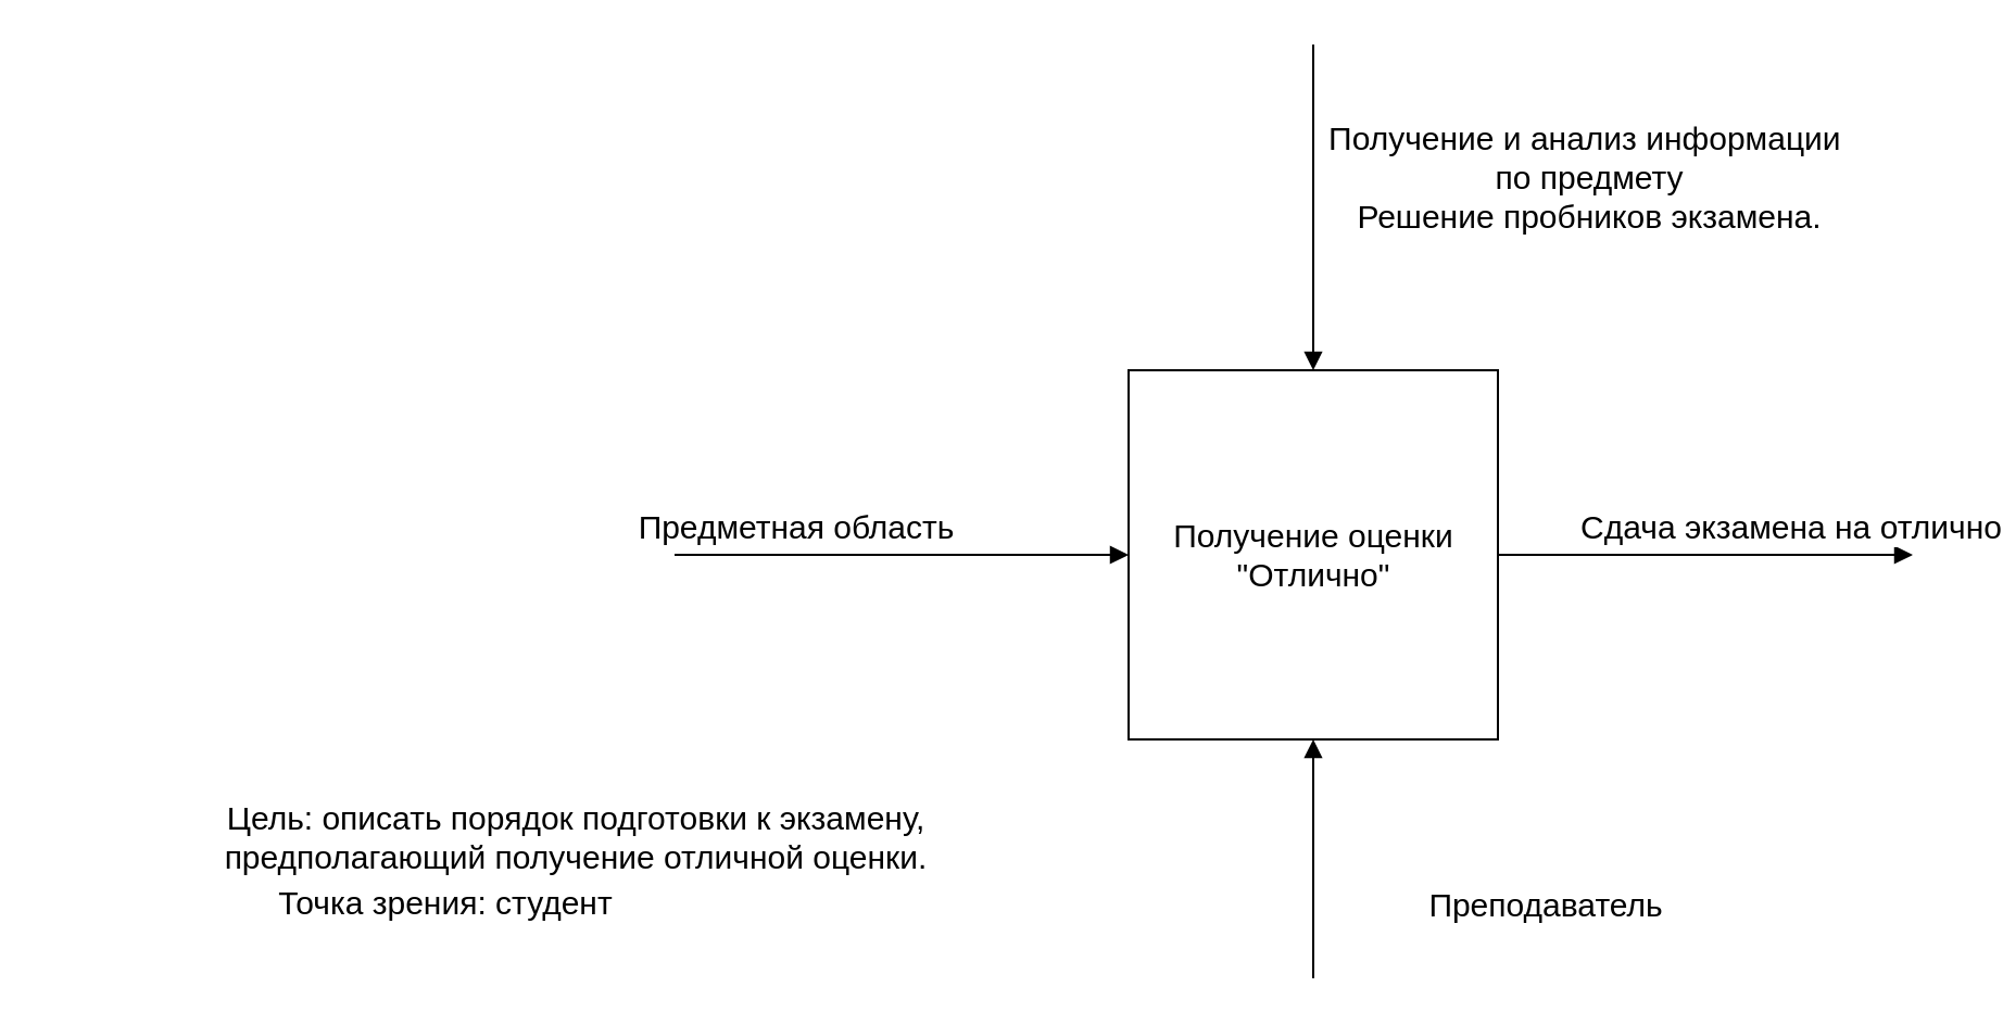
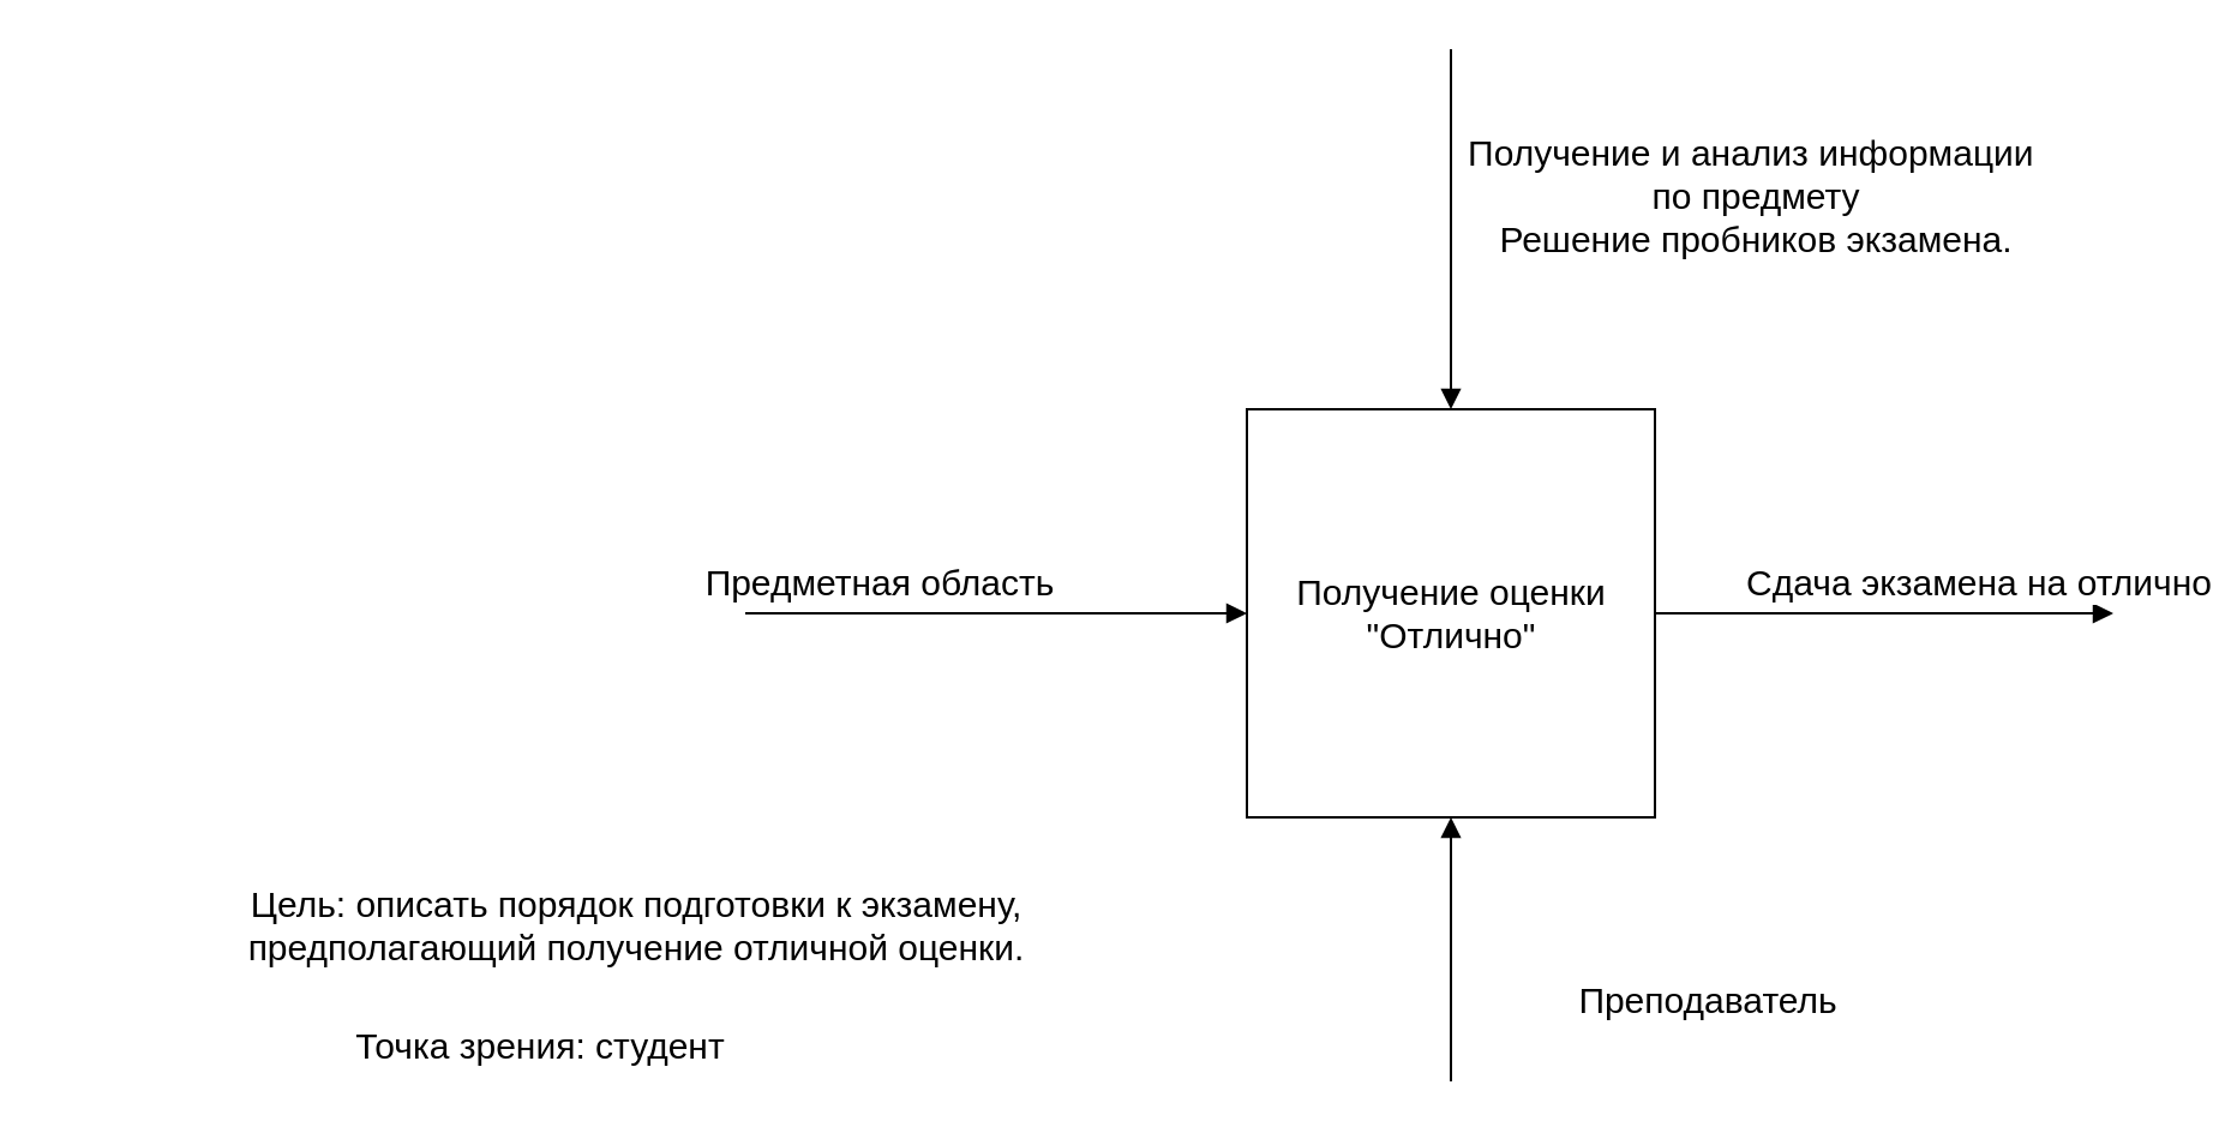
- <mxCell id="12" value="Точка зрения: студент" style="text;html=1;strokeColor=none;fillColor=none;align=center;verticalAlign=middle;whiteSpace=wrap;rounded=0;fontSize=15;" vertex="1" parent="1"><mxGeometry x="20" y="400" width="370" height="30" as="geometry" /></mxCell>
+ <mxCell id="12" value="Точка зрения: студент" style="text;html=1;strokeColor=none;fillColor=none;align=center;verticalAlign=middle;whiteSpace=wrap;rounded=0;fontSize=15;" vertex="1" parent="1"><mxGeometry x="40" y="420" width="370" height="30" as="geometry" /></mxCell>
